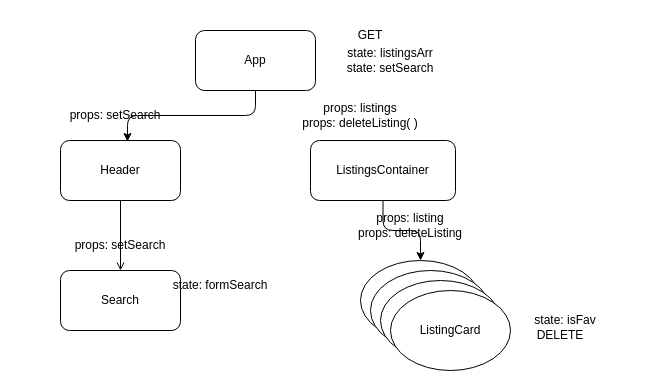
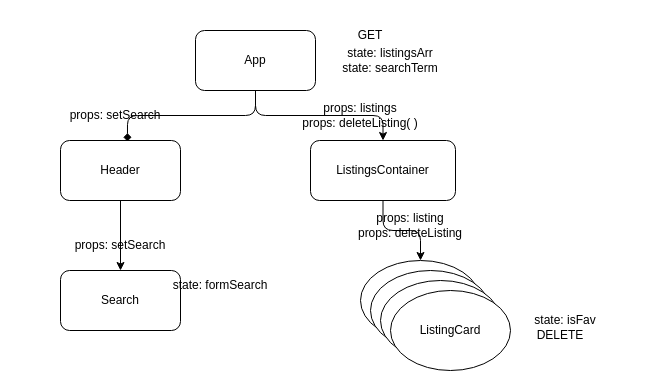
- <mxCell id="14" value="state: listingsArr&lt;br&gt;state: setSearch" style="text;html=1;strokeColor=none;fillColor=none;align=center;verticalAlign=middle;whiteSpace=wrap;rounded=0;" vertex="1" parent="1"><mxGeometry x="310" y="45" width="160" height="30" as="geometry" /></mxCell>
+ <mxCell id="14" value="state: listingsArr&lt;br&gt;state: searchTerm" style="text;html=1;strokeColor=none;fillColor=none;align=center;verticalAlign=middle;whiteSpace=wrap;rounded=0;" vertex="1" parent="1"><mxGeometry x="310" y="45" width="160" height="30" as="geometry" /></mxCell>
+ <mxCell id="3" style="edgeStyle=orthogonalEdgeStyle;html=1;exitX=0.5;exitY=1;exitDx=0;exitDy=0;entryX=0.5;entryY=0;entryDx=0;entryDy=0;" edge="1" parent="1" source="4" target="8"><mxGeometry relative="1" as="geometry" /></mxCell>
- <mxCell id="2" style="edgeStyle=orthogonalEdgeStyle;html=1;exitX=0.5;exitY=1;exitDx=0;exitDy=0;entryX=0.558;entryY=0.017;entryDx=0;entryDy=0;entryPerimeter=0;" edge="1" parent="1" source="4" target="6"><mxGeometry relative="1" as="geometry" /></mxCell>
+ <mxCell id="2" style="edgeStyle=orthogonalEdgeStyle;html=1;exitX=0.5;exitY=1;exitDx=0;exitDy=0;entryX=0.558;entryY=0.017;entryDx=0;entryDy=0;entryPerimeter=0;endArrow=diamond;" edge="1" parent="1" source="4" target="6"><mxGeometry relative="1" as="geometry" /></mxCell>
- <mxCell id="5" style="edgeStyle=orthogonalEdgeStyle;html=1;exitX=0.5;exitY=1;exitDx=0;exitDy=0;entryX=0.5;entryY=0;entryDx=0;entryDy=0;endArrow=open;" edge="1" parent="1" source="6" target="9"><mxGeometry relative="1" as="geometry" /></mxCell>
+ <mxCell id="5" style="edgeStyle=orthogonalEdgeStyle;html=1;exitX=0.5;exitY=1;exitDx=0;exitDy=0;entryX=0.5;entryY=0;entryDx=0;entryDy=0;" edge="1" parent="1" source="6" target="9"><mxGeometry relative="1" as="geometry" /></mxCell>
